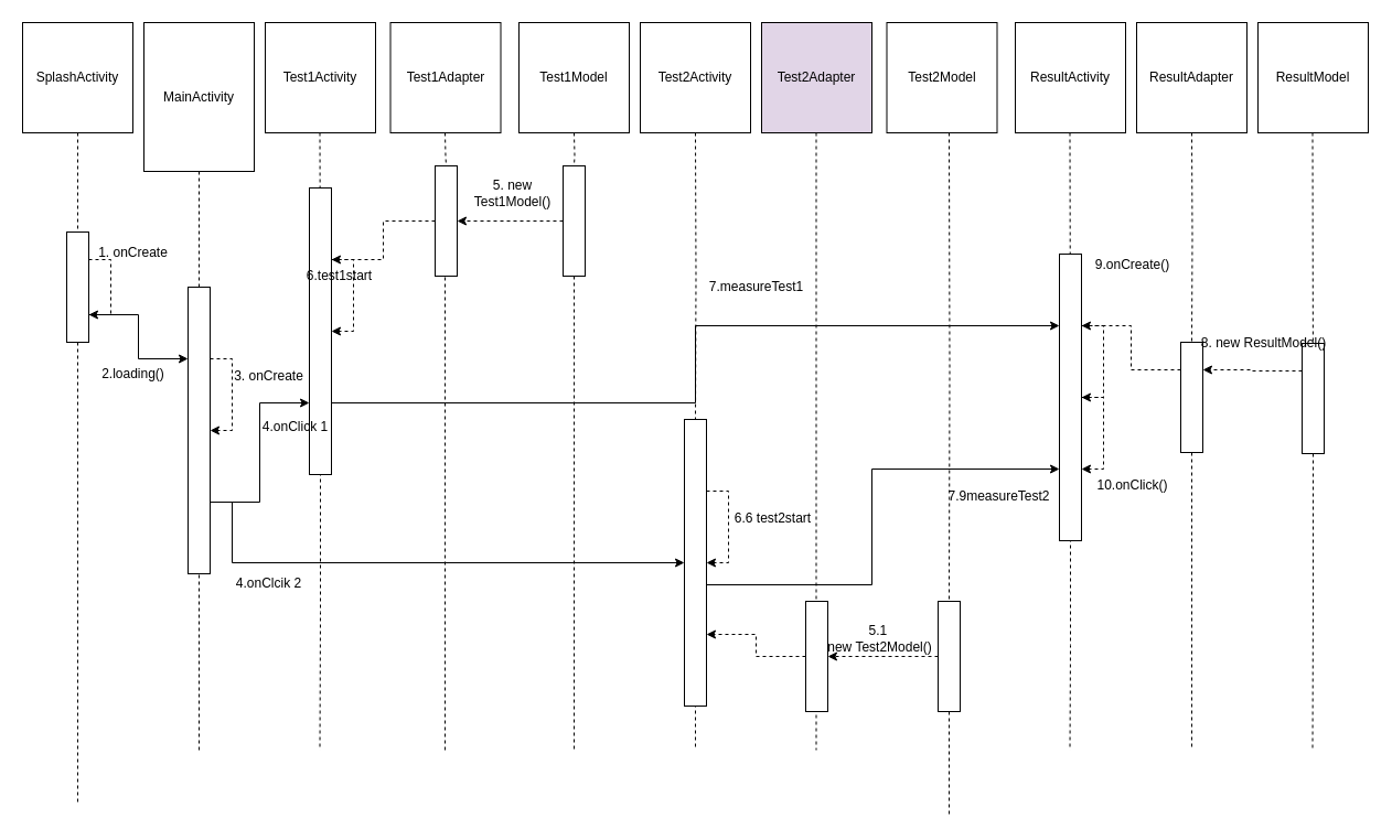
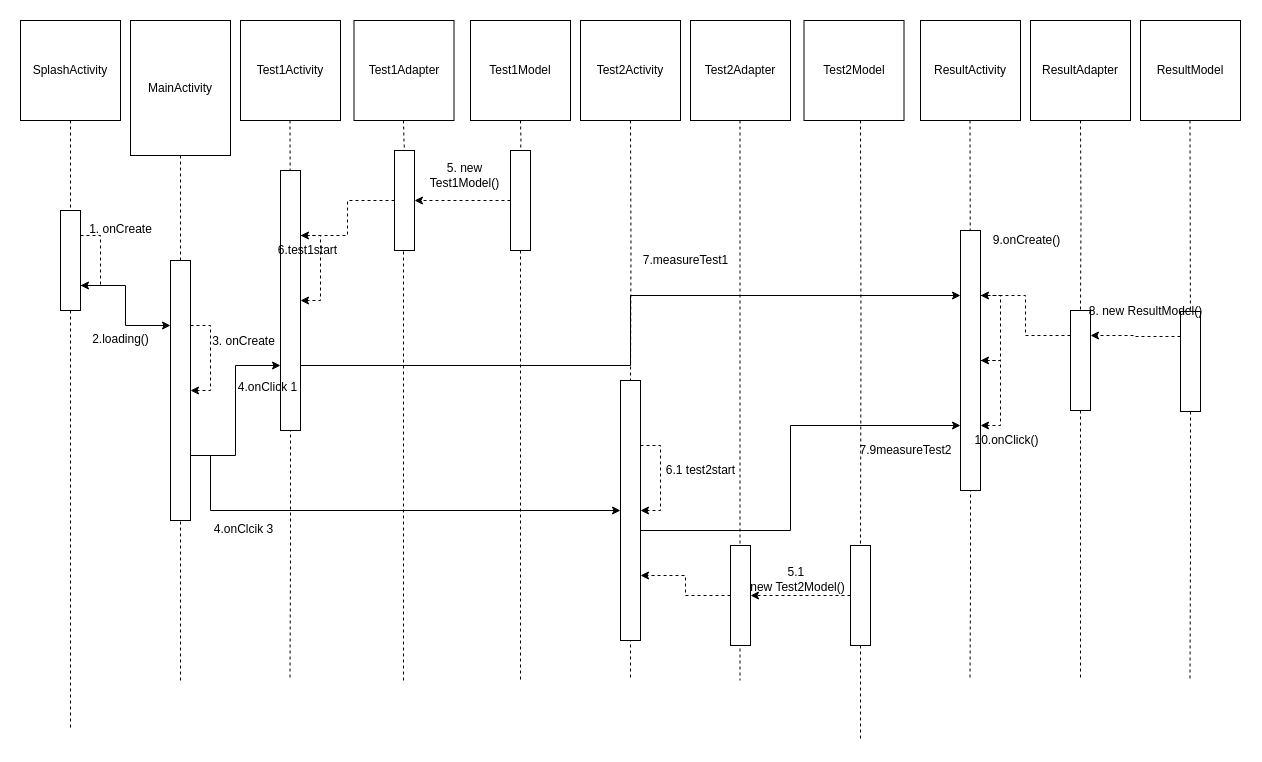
- <mxCell id="10" value="Test2Adapter" style="whiteSpace=wrap;html=1;aspect=fixed;fillColor=#e1d5e7;" parent="1" vertex="1"><mxGeometry x="690" y="20" width="100" height="100" as="geometry" /></mxCell>
+ <mxCell id="10" value="Test2Adapter" style="whiteSpace=wrap;html=1;aspect=fixed;" parent="1" vertex="1"><mxGeometry x="690" y="20" width="100" height="100" as="geometry" /></mxCell>
- <mxCell id="73" value="10.onClick()" style="text;html=1;align=center;verticalAlign=middle;resizable=0;points=[];autosize=1;" parent="1" vertex="1"><mxGeometry x="986" y="430" width="80" height="20" as="geometry" /></mxCell>
+ <mxCell id="73" value="10.onClick()" style="text;html=1;align=center;verticalAlign=middle;resizable=0;points=[];autosize=1;" parent="1" vertex="1"><mxGeometry x="966" y="430" width="80" height="20" as="geometry" /></mxCell>
- <mxCell id="66" value="6.6 test2start" style="text;html=1;align=center;verticalAlign=middle;resizable=0;points=[];autosize=1;" parent="1" vertex="1"><mxGeometry x="660" y="460" width="80" height="20" as="geometry" /></mxCell>
+ <mxCell id="66" value="6.1 test2start" style="text;html=1;align=center;verticalAlign=middle;resizable=0;points=[];autosize=1;" parent="1" vertex="1"><mxGeometry x="660" y="460" width="80" height="20" as="geometry" /></mxCell>
- <mxCell id="41" value="4.onClcik 2" style="text;html=1;align=center;verticalAlign=middle;resizable=0;points=[];autosize=1;" parent="1" vertex="1"><mxGeometry x="208" y="519" width="70" height="20" as="geometry" /></mxCell>
+ <mxCell id="41" value="4.onClcik 3" style="text;html=1;align=center;verticalAlign=middle;resizable=0;points=[];autosize=1;" parent="1" vertex="1"><mxGeometry x="208" y="519" width="70" height="20" as="geometry" /></mxCell>
